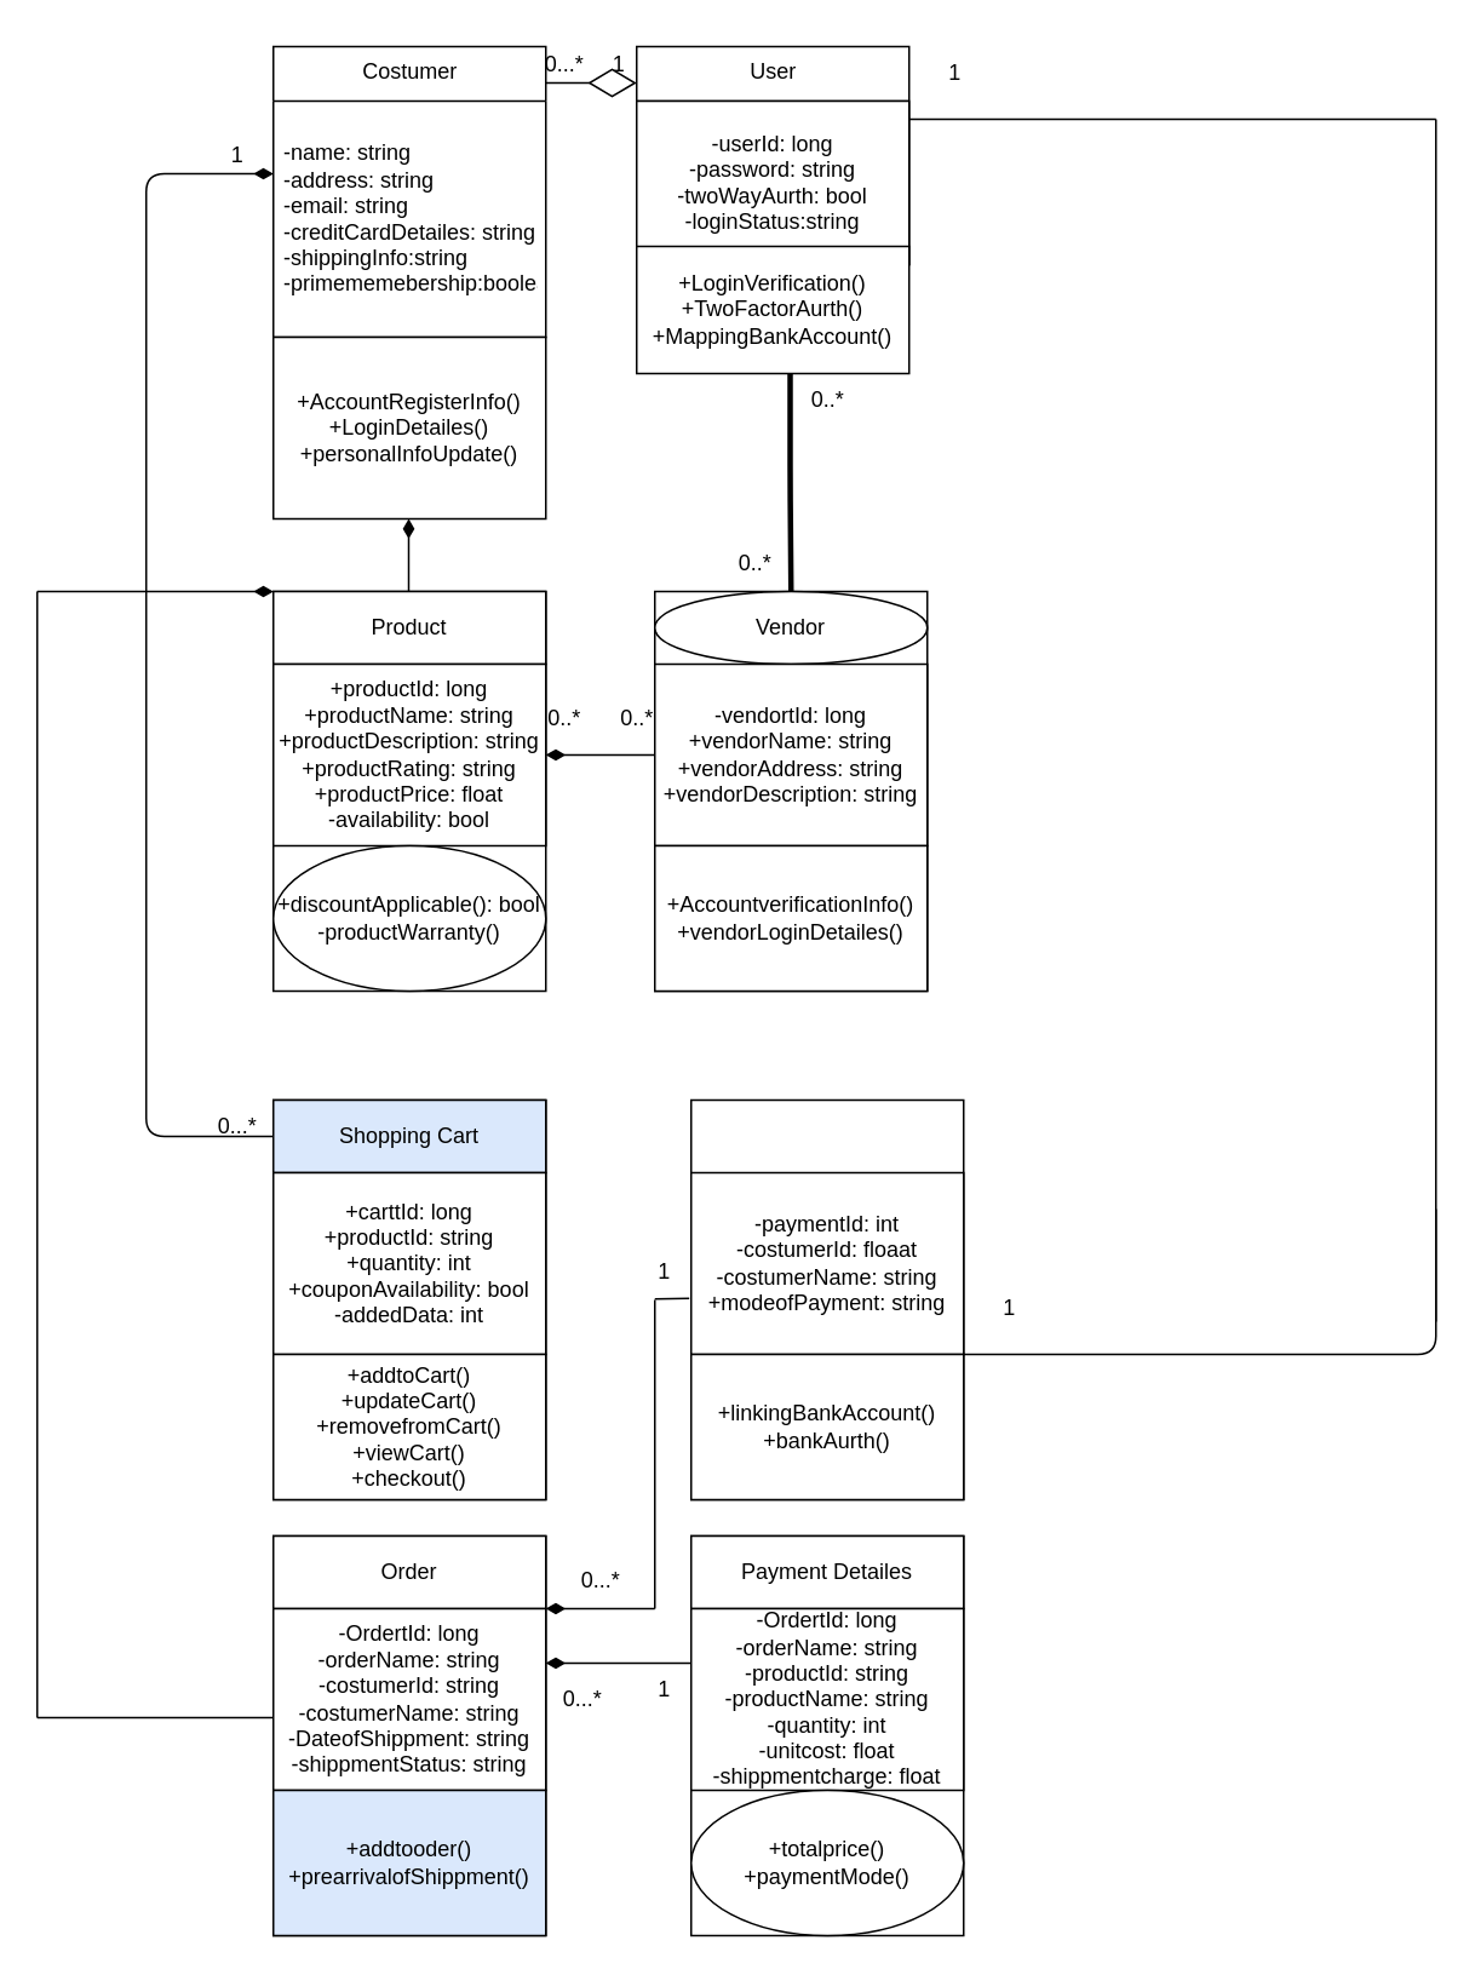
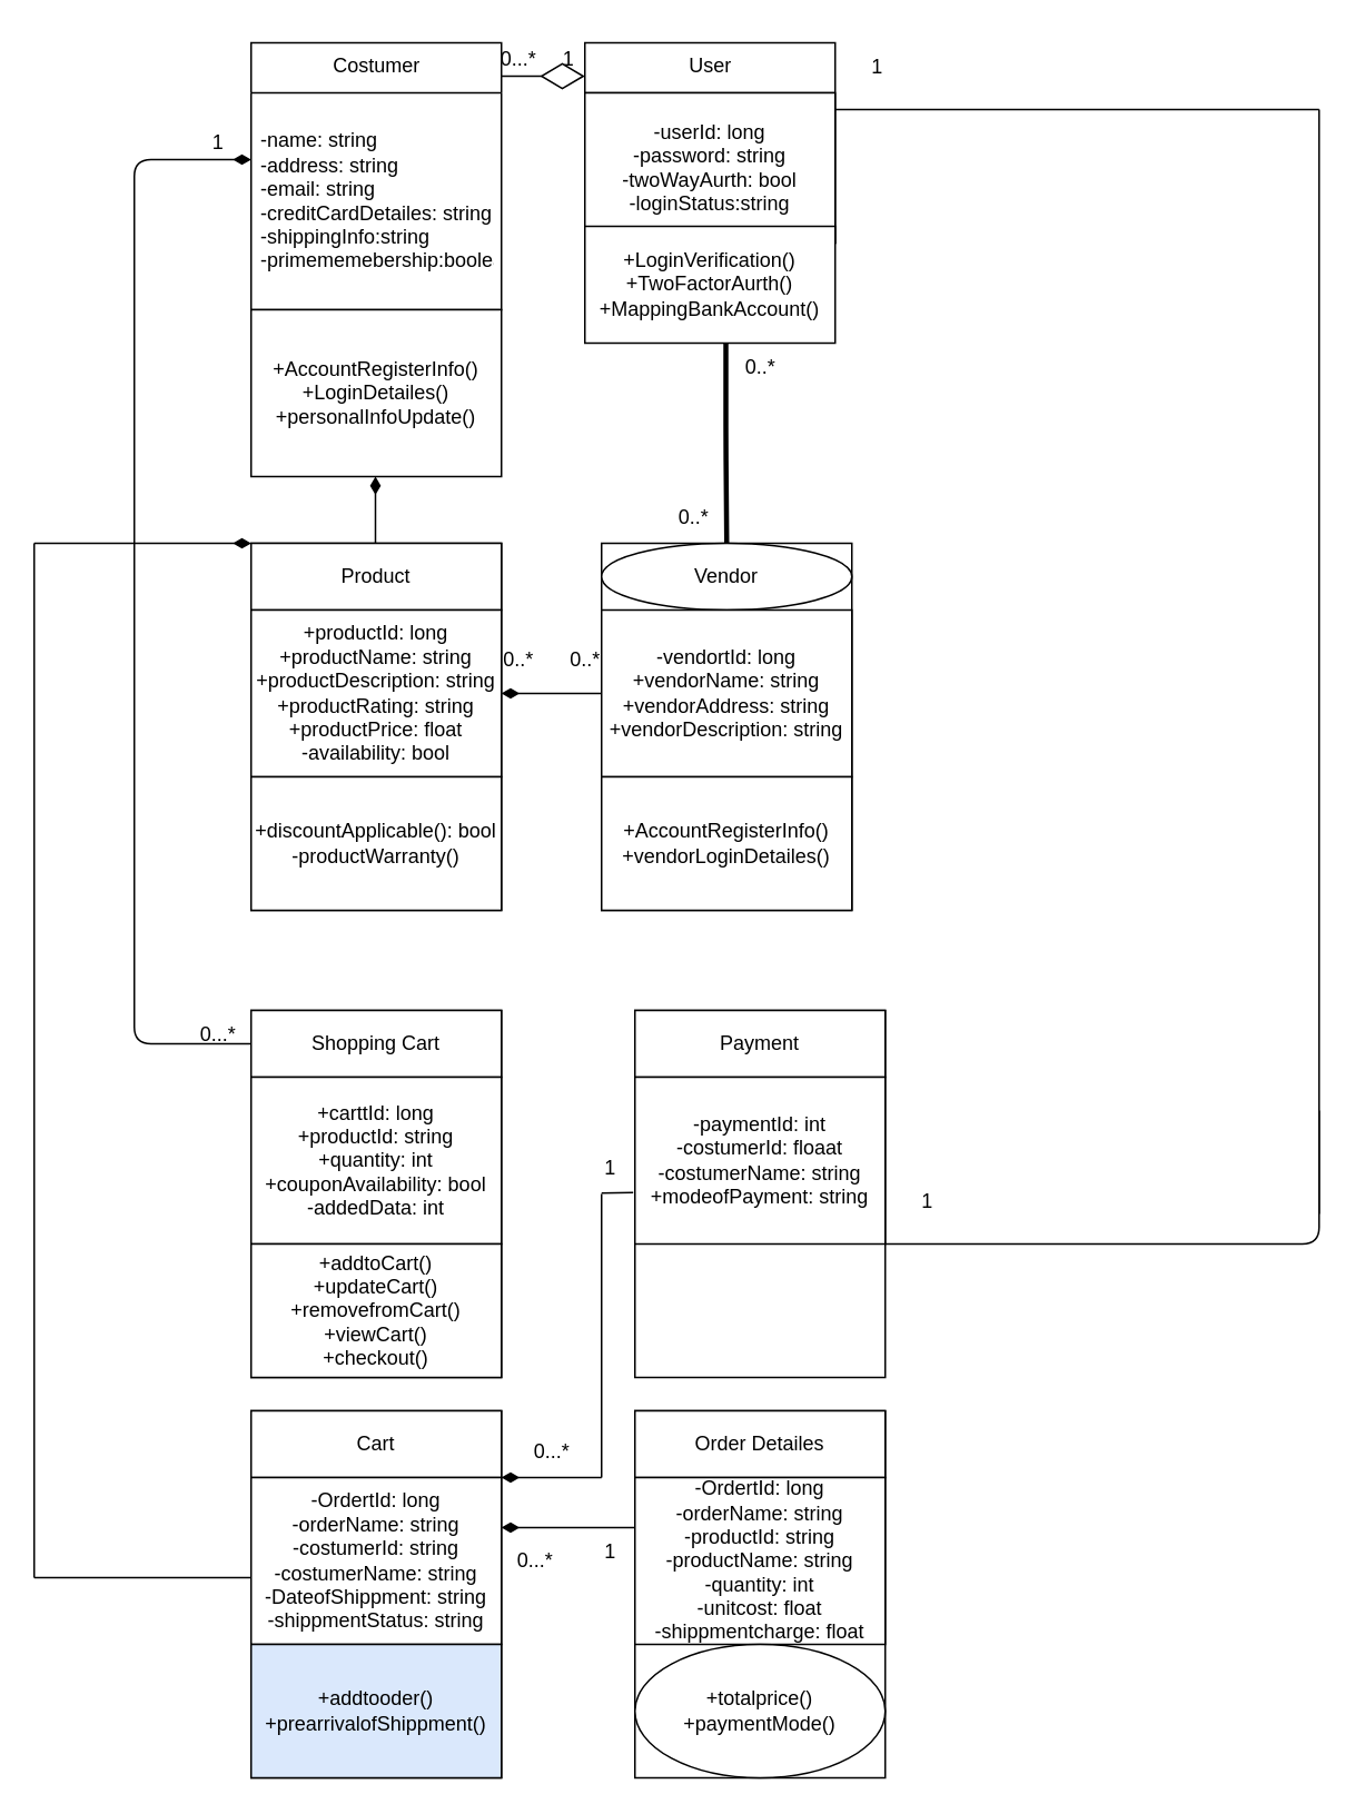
- <mxCell id="12" value="+discountApplicable(): bool&lt;br&gt;-productWarranty()&lt;br&gt;" style="ellipse;whiteSpace=wrap;html=1;" vertex="1" parent="1"><mxGeometry x="150" y="465" width="150" height="80" as="geometry" /></mxCell>
+ <mxCell id="12" value="+discountApplicable(): bool&lt;br&gt;-productWarranty()&lt;br&gt;" style="rounded=0;whiteSpace=wrap;html=1;" vertex="1" parent="1"><mxGeometry x="150" y="465" width="150" height="80" as="geometry" /></mxCell>
- <mxCell id="17" value="+AccountverificationInfo()&lt;br&gt;+vendorLoginDetailes()&lt;br&gt;" style="rounded=0;whiteSpace=wrap;html=1;" vertex="1" parent="1"><mxGeometry x="360" y="465" width="150" height="80" as="geometry" /></mxCell>
+ <mxCell id="17" value="+AccountRegisterInfo()&lt;br&gt;+vendorLoginDetailes()&lt;br&gt;" style="rounded=0;whiteSpace=wrap;html=1;" vertex="1" parent="1"><mxGeometry x="360" y="465" width="150" height="80" as="geometry" /></mxCell>
- <mxCell id="21" value="Shopping Cart" style="rounded=0;whiteSpace=wrap;html=1;fillColor=#dae8fc;" vertex="1" parent="1"><mxGeometry x="150" y="605" width="150" height="40" as="geometry" /></mxCell>
+ <mxCell id="21" value="Shopping Cart" style="rounded=0;whiteSpace=wrap;html=1;" vertex="1" parent="1"><mxGeometry x="150" y="605" width="150" height="40" as="geometry" /></mxCell>
+ <mxCell id="38" value="Payment" style="rounded=0;whiteSpace=wrap;html=1;" vertex="1" parent="1"><mxGeometry x="380" y="605" width="150" height="40" as="geometry" /></mxCell>
- <mxCell id="40" value="+linkingBankAccount()&lt;br&gt;+bankAurth()&lt;br&gt;" style="rounded=0;whiteSpace=wrap;html=1;" vertex="1" parent="1"><mxGeometry x="380" y="745" width="150" height="80" as="geometry" /></mxCell>
- <mxCell id="26" value="Order" style="rounded=0;whiteSpace=wrap;html=1;" vertex="1" parent="1"><mxGeometry x="150" y="845" width="150" height="40" as="geometry" /></mxCell>
+ <mxCell id="26" value="Cart" style="rounded=0;whiteSpace=wrap;html=1;" vertex="1" parent="1"><mxGeometry x="150" y="845" width="150" height="40" as="geometry" /></mxCell>
- <mxCell id="31" value="Payment Detailes" style="rounded=0;whiteSpace=wrap;html=1;" vertex="1" parent="1"><mxGeometry x="380" y="845" width="150" height="40" as="geometry" /></mxCell>
+ <mxCell id="31" value="Order Detailes" style="rounded=0;whiteSpace=wrap;html=1;" vertex="1" parent="1"><mxGeometry x="380" y="845" width="150" height="40" as="geometry" /></mxCell>
